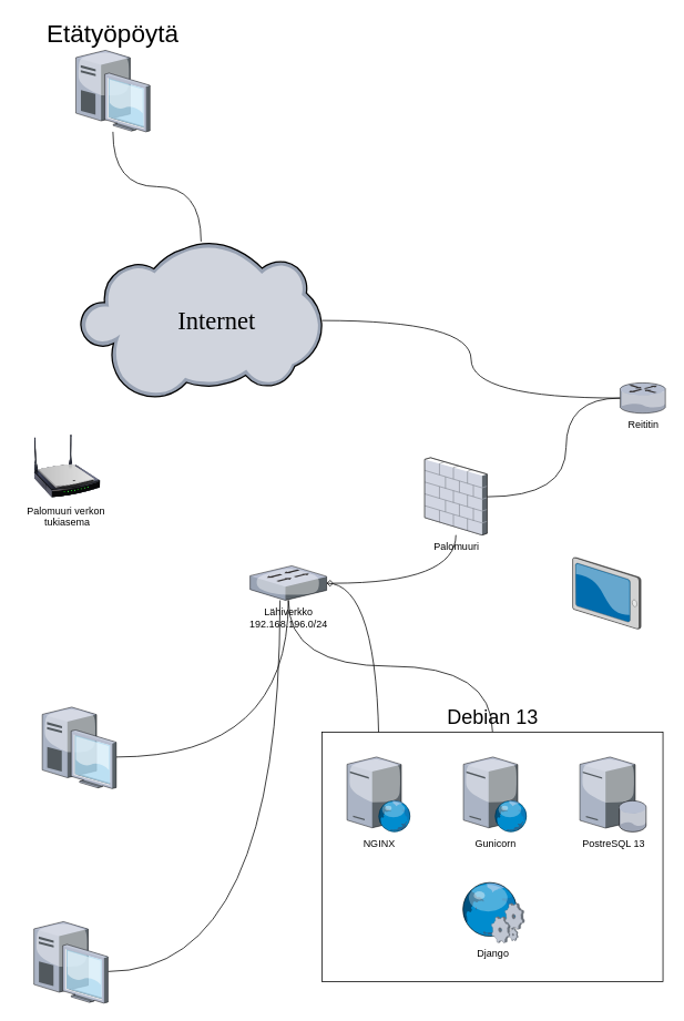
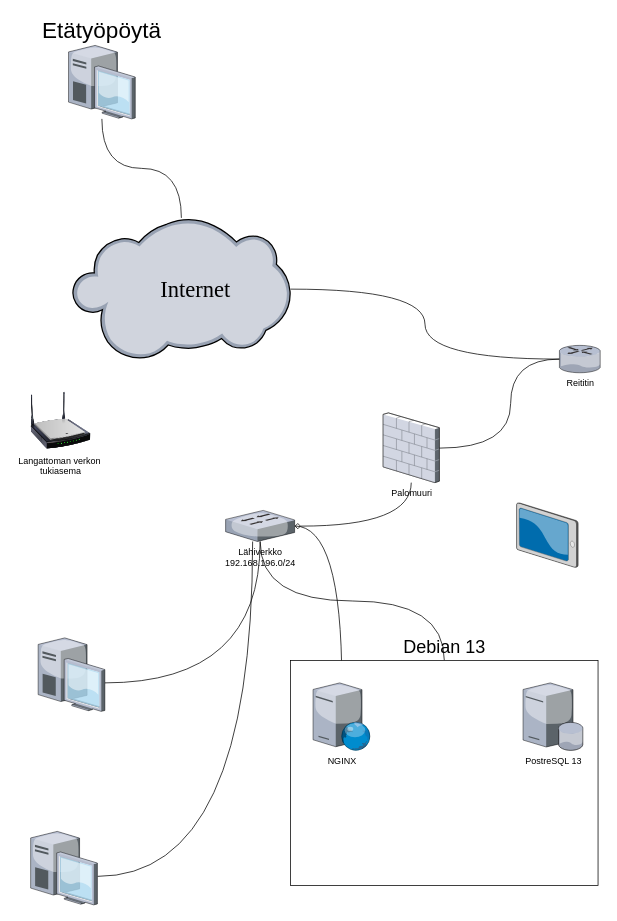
- <mxCell id="18" value="Palomuuri verkon&amp;nbsp;&lt;div&gt;tukiasema&lt;/div&gt;" style="image;html=1;image=img/lib/clip_art/networking/Wireless_Router_N_128x128.png" vertex="1" parent="1"><mxGeometry x="40" y="520" width="80" height="80" as="geometry" /></mxCell>
+ <mxCell id="18" value="Langattoman verkon&amp;nbsp;&lt;div&gt;tukiasema&lt;/div&gt;" style="image;html=1;image=img/lib/clip_art/networking/Wireless_Router_N_128x128.png" vertex="1" parent="1"><mxGeometry x="40" y="520" width="80" height="80" as="geometry" /></mxCell>
- <mxCell id="24" value="Gunicorn" style="verticalLabelPosition=bottom;sketch=0;aspect=fixed;html=1;verticalAlign=top;strokeColor=none;align=center;outlineConnect=0;shape=mxgraph.citrix.web_server;" vertex="1" parent="19"><mxGeometry x="170" y="30" width="76.5" height="90" as="geometry" /></mxCell>
- <mxCell id="23" value="Django" style="verticalLabelPosition=bottom;sketch=0;aspect=fixed;html=1;verticalAlign=top;strokeColor=none;align=center;outlineConnect=0;shape=mxgraph.citrix.web_service;" vertex="1" parent="19"><mxGeometry x="166.5" y="180.0" width="77" height="73.33" as="geometry" /></mxCell>
